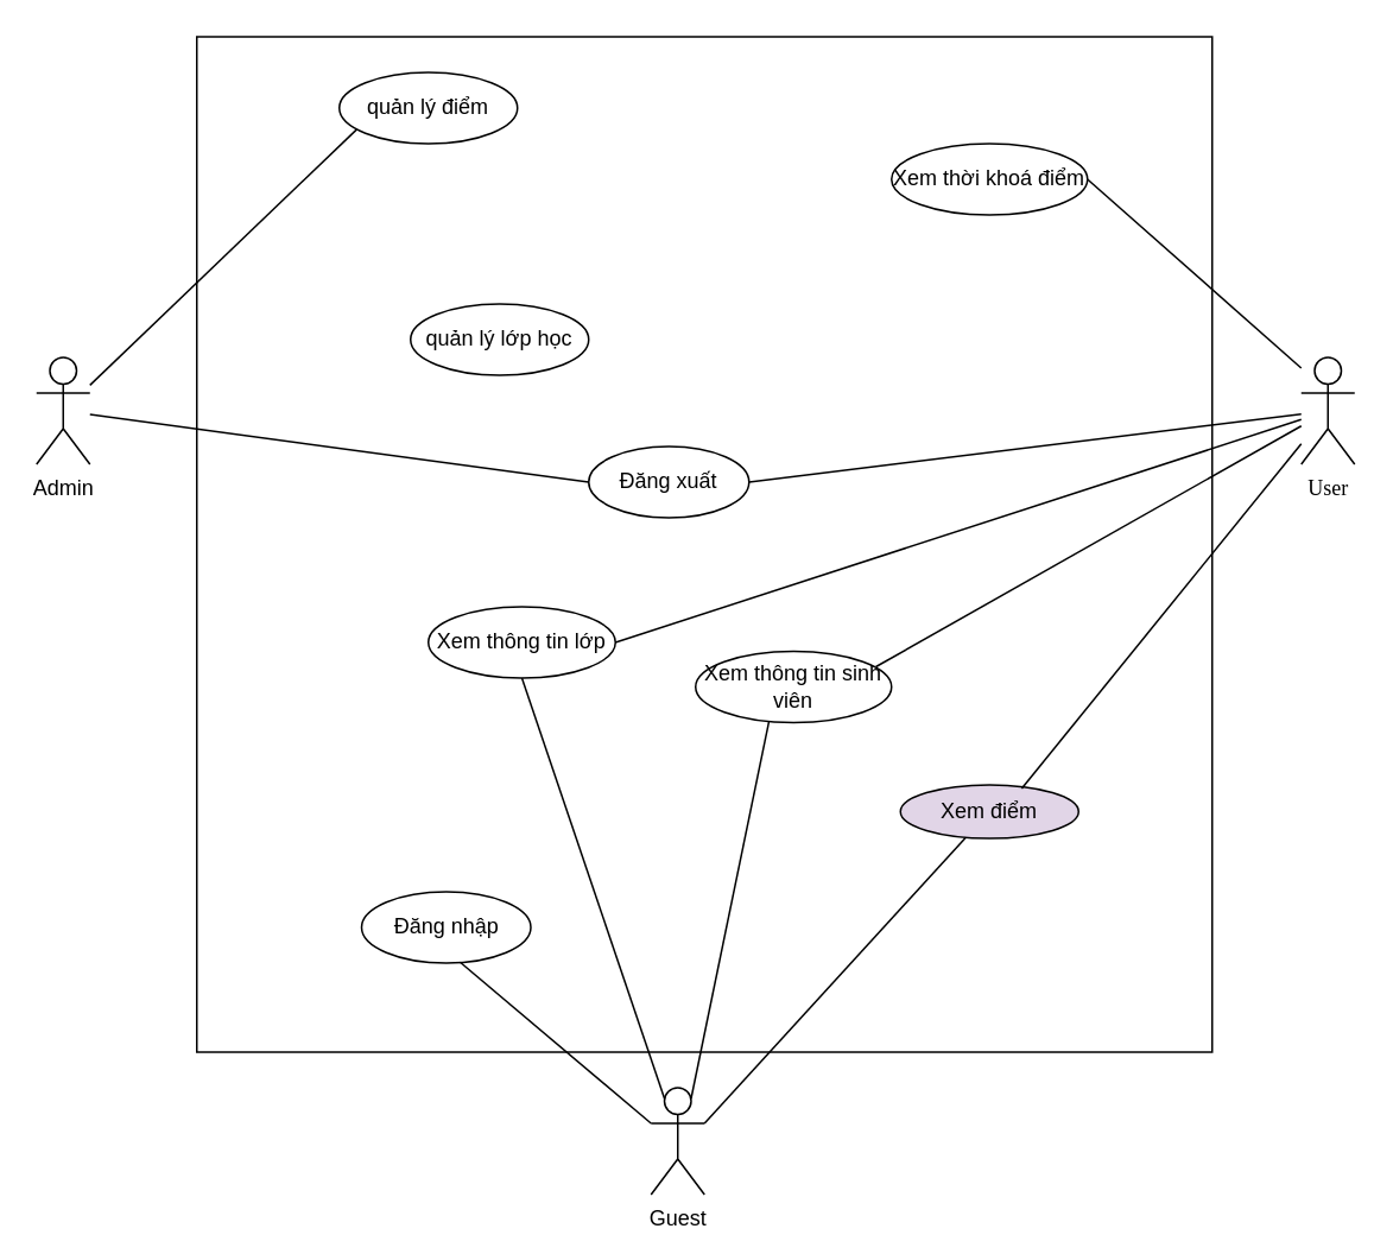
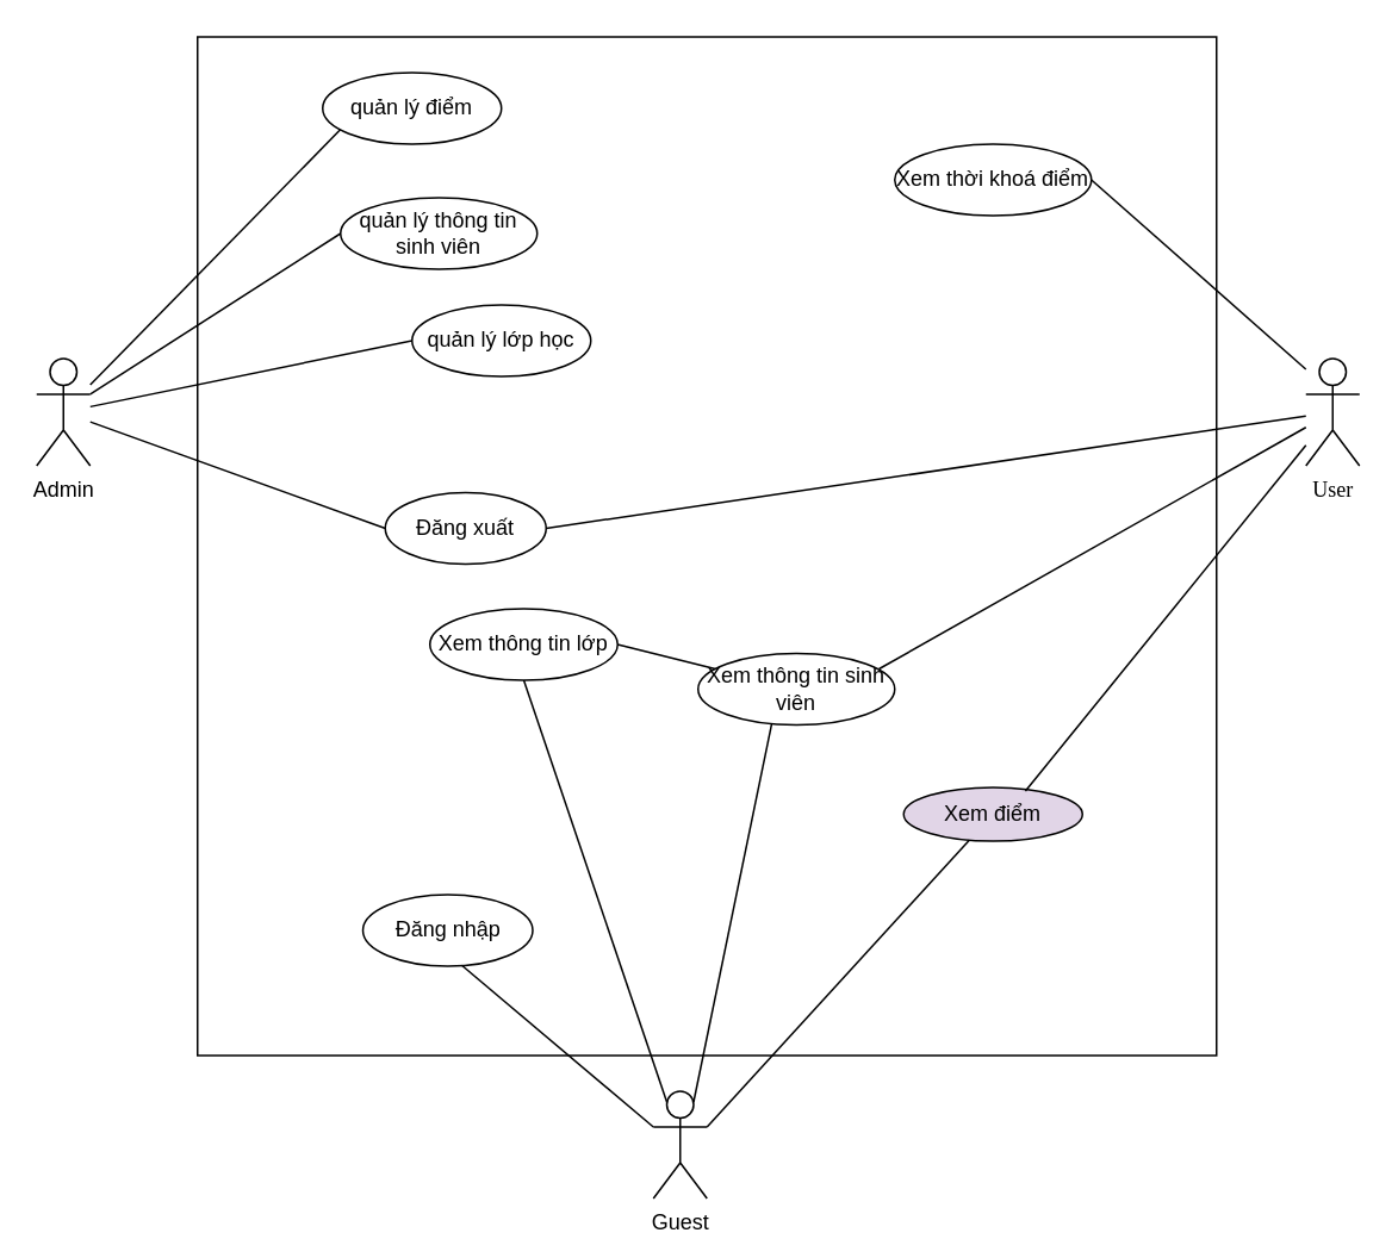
- <mxCell id="11" value="quản lý điểm" style="ellipse;whiteSpace=wrap;html=1;" vertex="1" parent="1"><mxGeometry x="190" y="40" width="100" height="40" as="geometry" /></mxCell>
+ <mxCell id="11" value="quản lý điểm" style="ellipse;whiteSpace=wrap;html=1;" vertex="1" parent="1"><mxGeometry x="180" y="40" width="100" height="40" as="geometry" /></mxCell>
+ <mxCell id="12" value="quản lý thông tin sinh viên" style="ellipse;whiteSpace=wrap;html=1;" vertex="1" parent="1"><mxGeometry x="190" y="110" width="110" height="40" as="geometry" /></mxCell>
+ <mxCell id="18" value="" style="endArrow=none;html=1;entryX=0;entryY=0.5;entryDx=0;entryDy=0;exitX=1;exitY=0.333;exitDx=0;exitDy=0;exitPerimeter=0;" edge="1" parent="1" source="2" target="12"><mxGeometry width="50" height="50" relative="1" as="geometry"><mxPoint x="60" y="206.2" as="sourcePoint" /><mxPoint x="170" y="105" as="targetPoint" /></mxGeometry></mxCell>
+ <mxCell id="19" value="" style="endArrow=none;html=1;entryX=0;entryY=0.5;entryDx=0;entryDy=0;" edge="1" parent="1" source="2" target="13"><mxGeometry width="50" height="50" relative="1" as="geometry"><mxPoint x="60" y="210" as="sourcePoint" /><mxPoint x="265" y="155" as="targetPoint" /></mxGeometry></mxCell>
- <mxCell id="5" value="Đăng xuất" style="ellipse;whiteSpace=wrap;html=1;" vertex="1" parent="1"><mxGeometry x="330" y="250" width="90" height="40" as="geometry" /></mxCell>
+ <mxCell id="5" value="Đăng xuất" style="ellipse;whiteSpace=wrap;html=1;" vertex="1" parent="1"><mxGeometry x="215" y="275" width="90" height="40" as="geometry" /></mxCell>
- <mxCell id="17" value="" style="endArrow=none;html=1;exitX=1;exitY=0.5;exitDx=0;exitDy=0;" edge="1" parent="1" source="16" target="4"><mxGeometry width="50" height="50" relative="1" as="geometry"><mxPoint x="545.355" y="534.393" as="sourcePoint" /><mxPoint x="440" y="320" as="targetPoint" /></mxGeometry></mxCell>
+ <mxCell id="17" value="" style="endArrow=none;html=1;exitX=1;exitY=0.5;exitDx=0;exitDy=0;" edge="1" parent="1" source="16" target="15"><mxGeometry width="50" height="50" relative="1" as="geometry"><mxPoint x="545.355" y="534.393" as="sourcePoint" /><mxPoint x="440" y="320" as="targetPoint" /></mxGeometry></mxCell>
